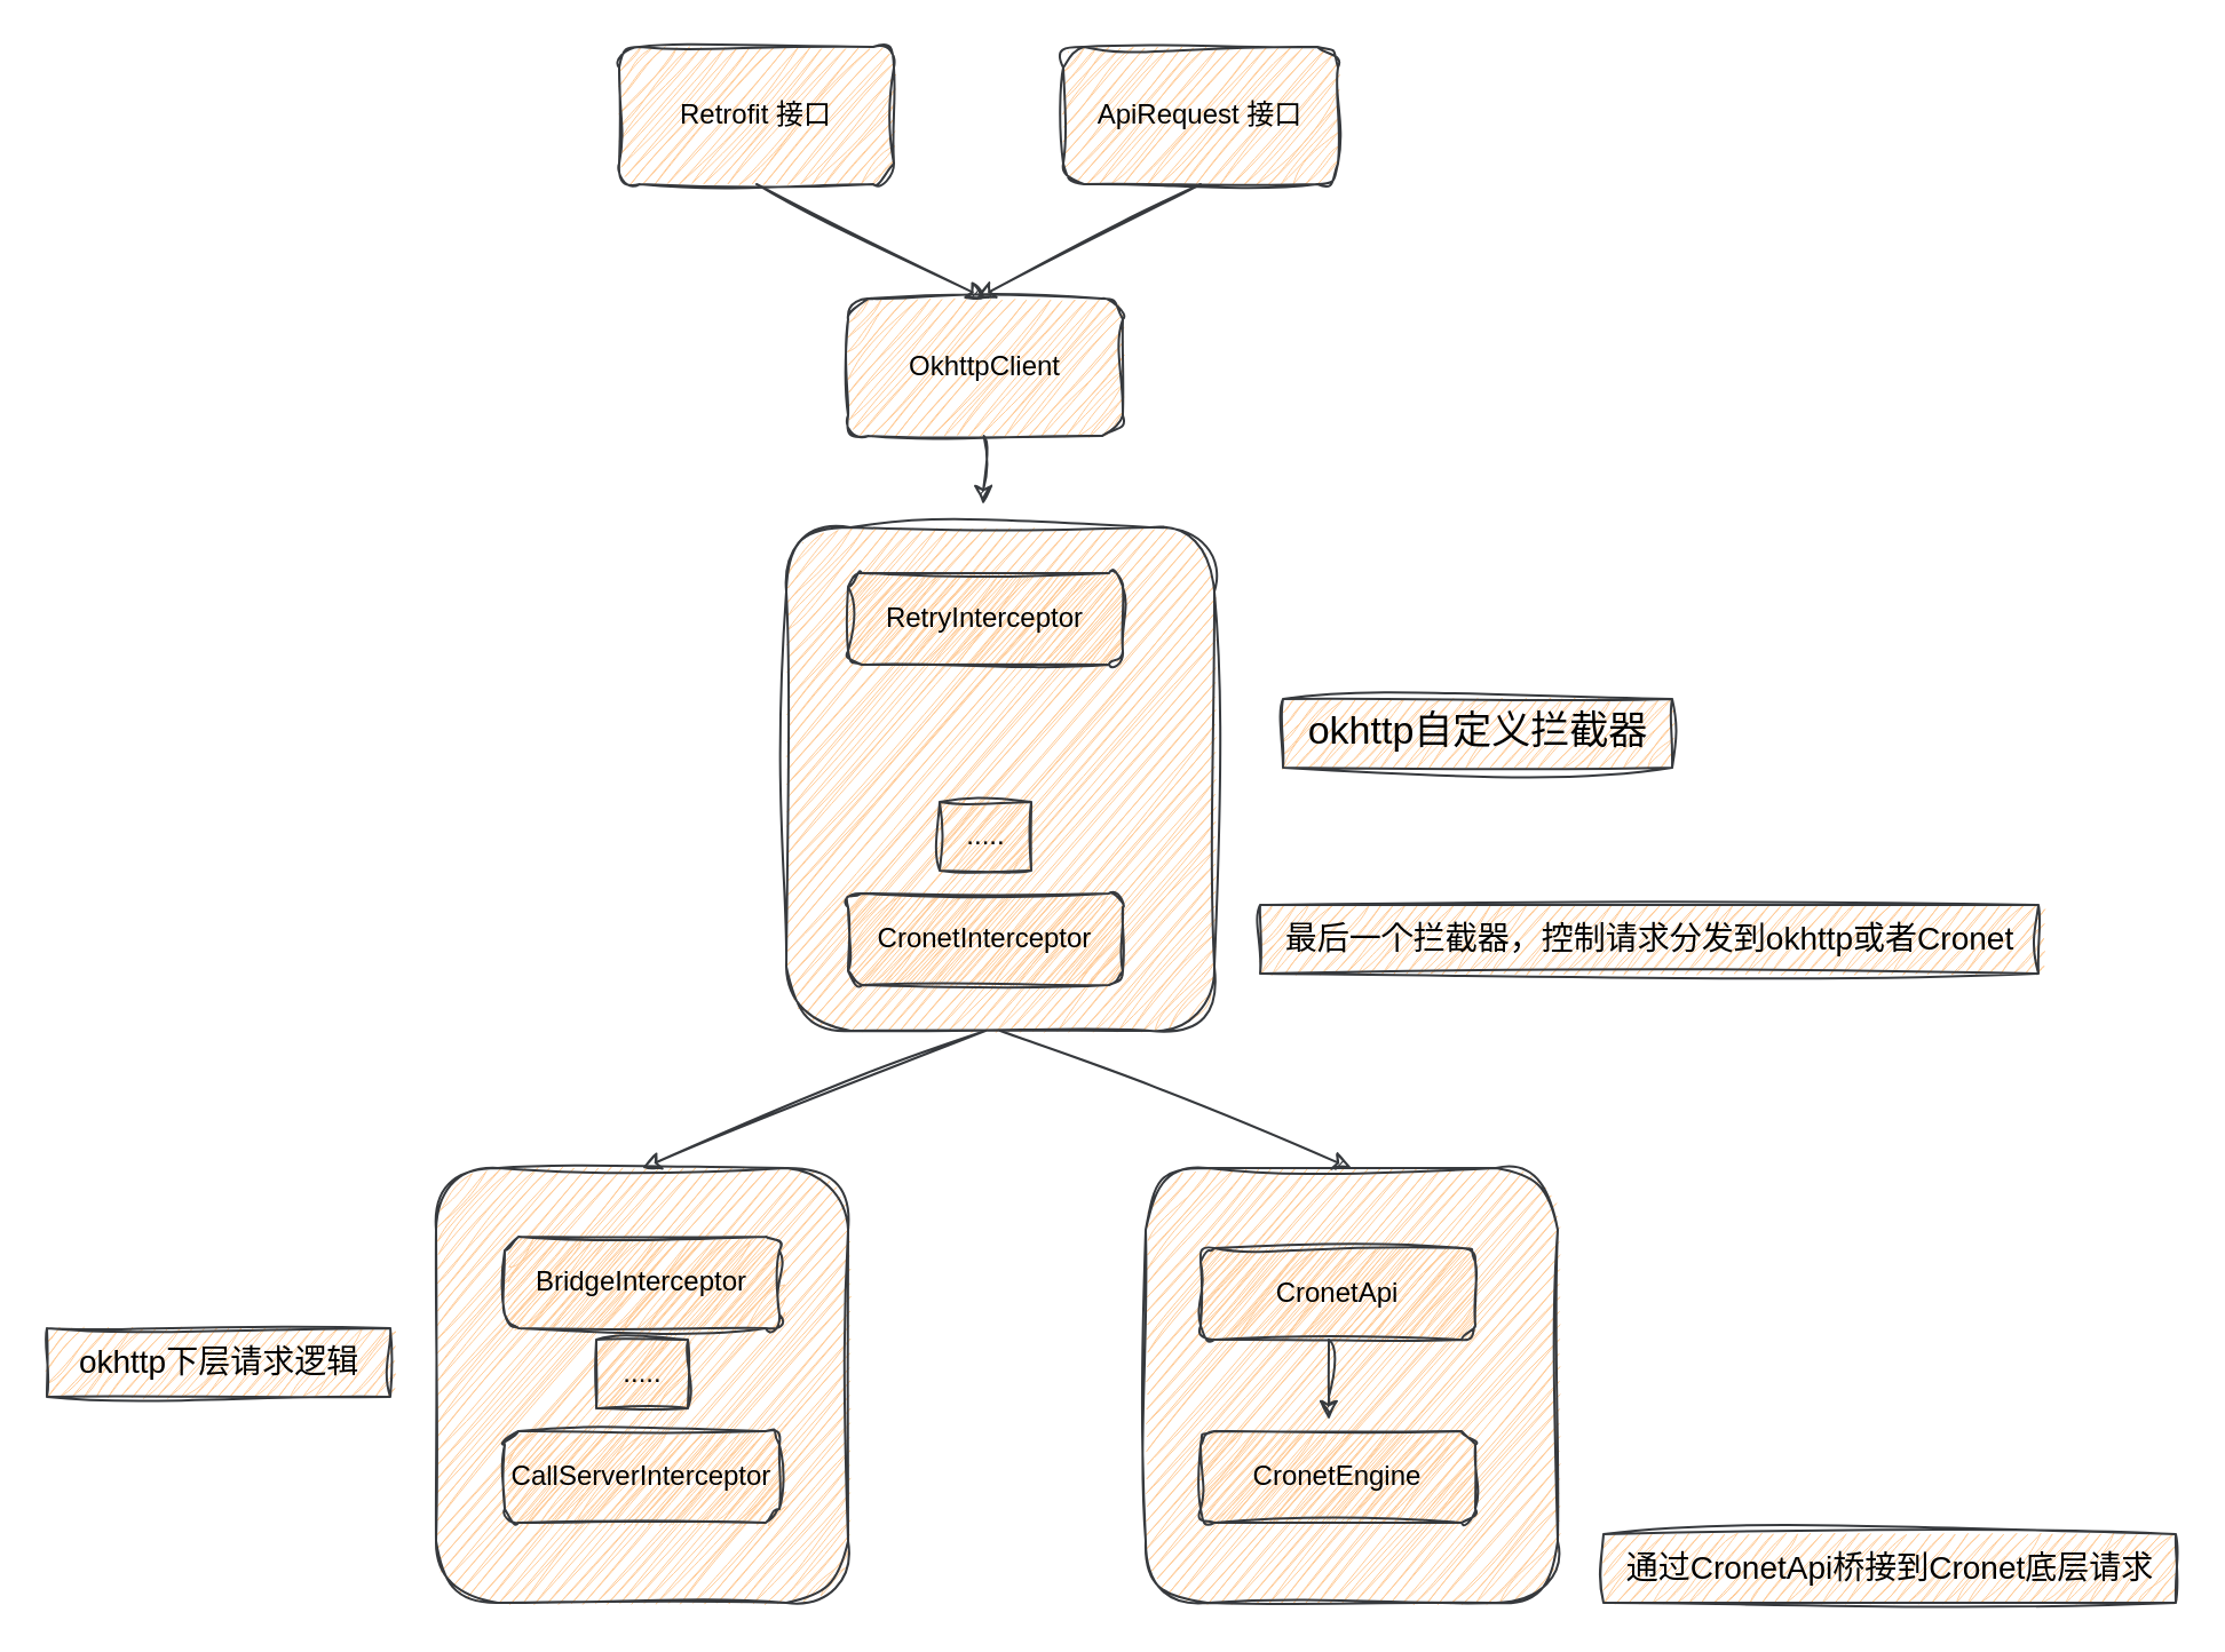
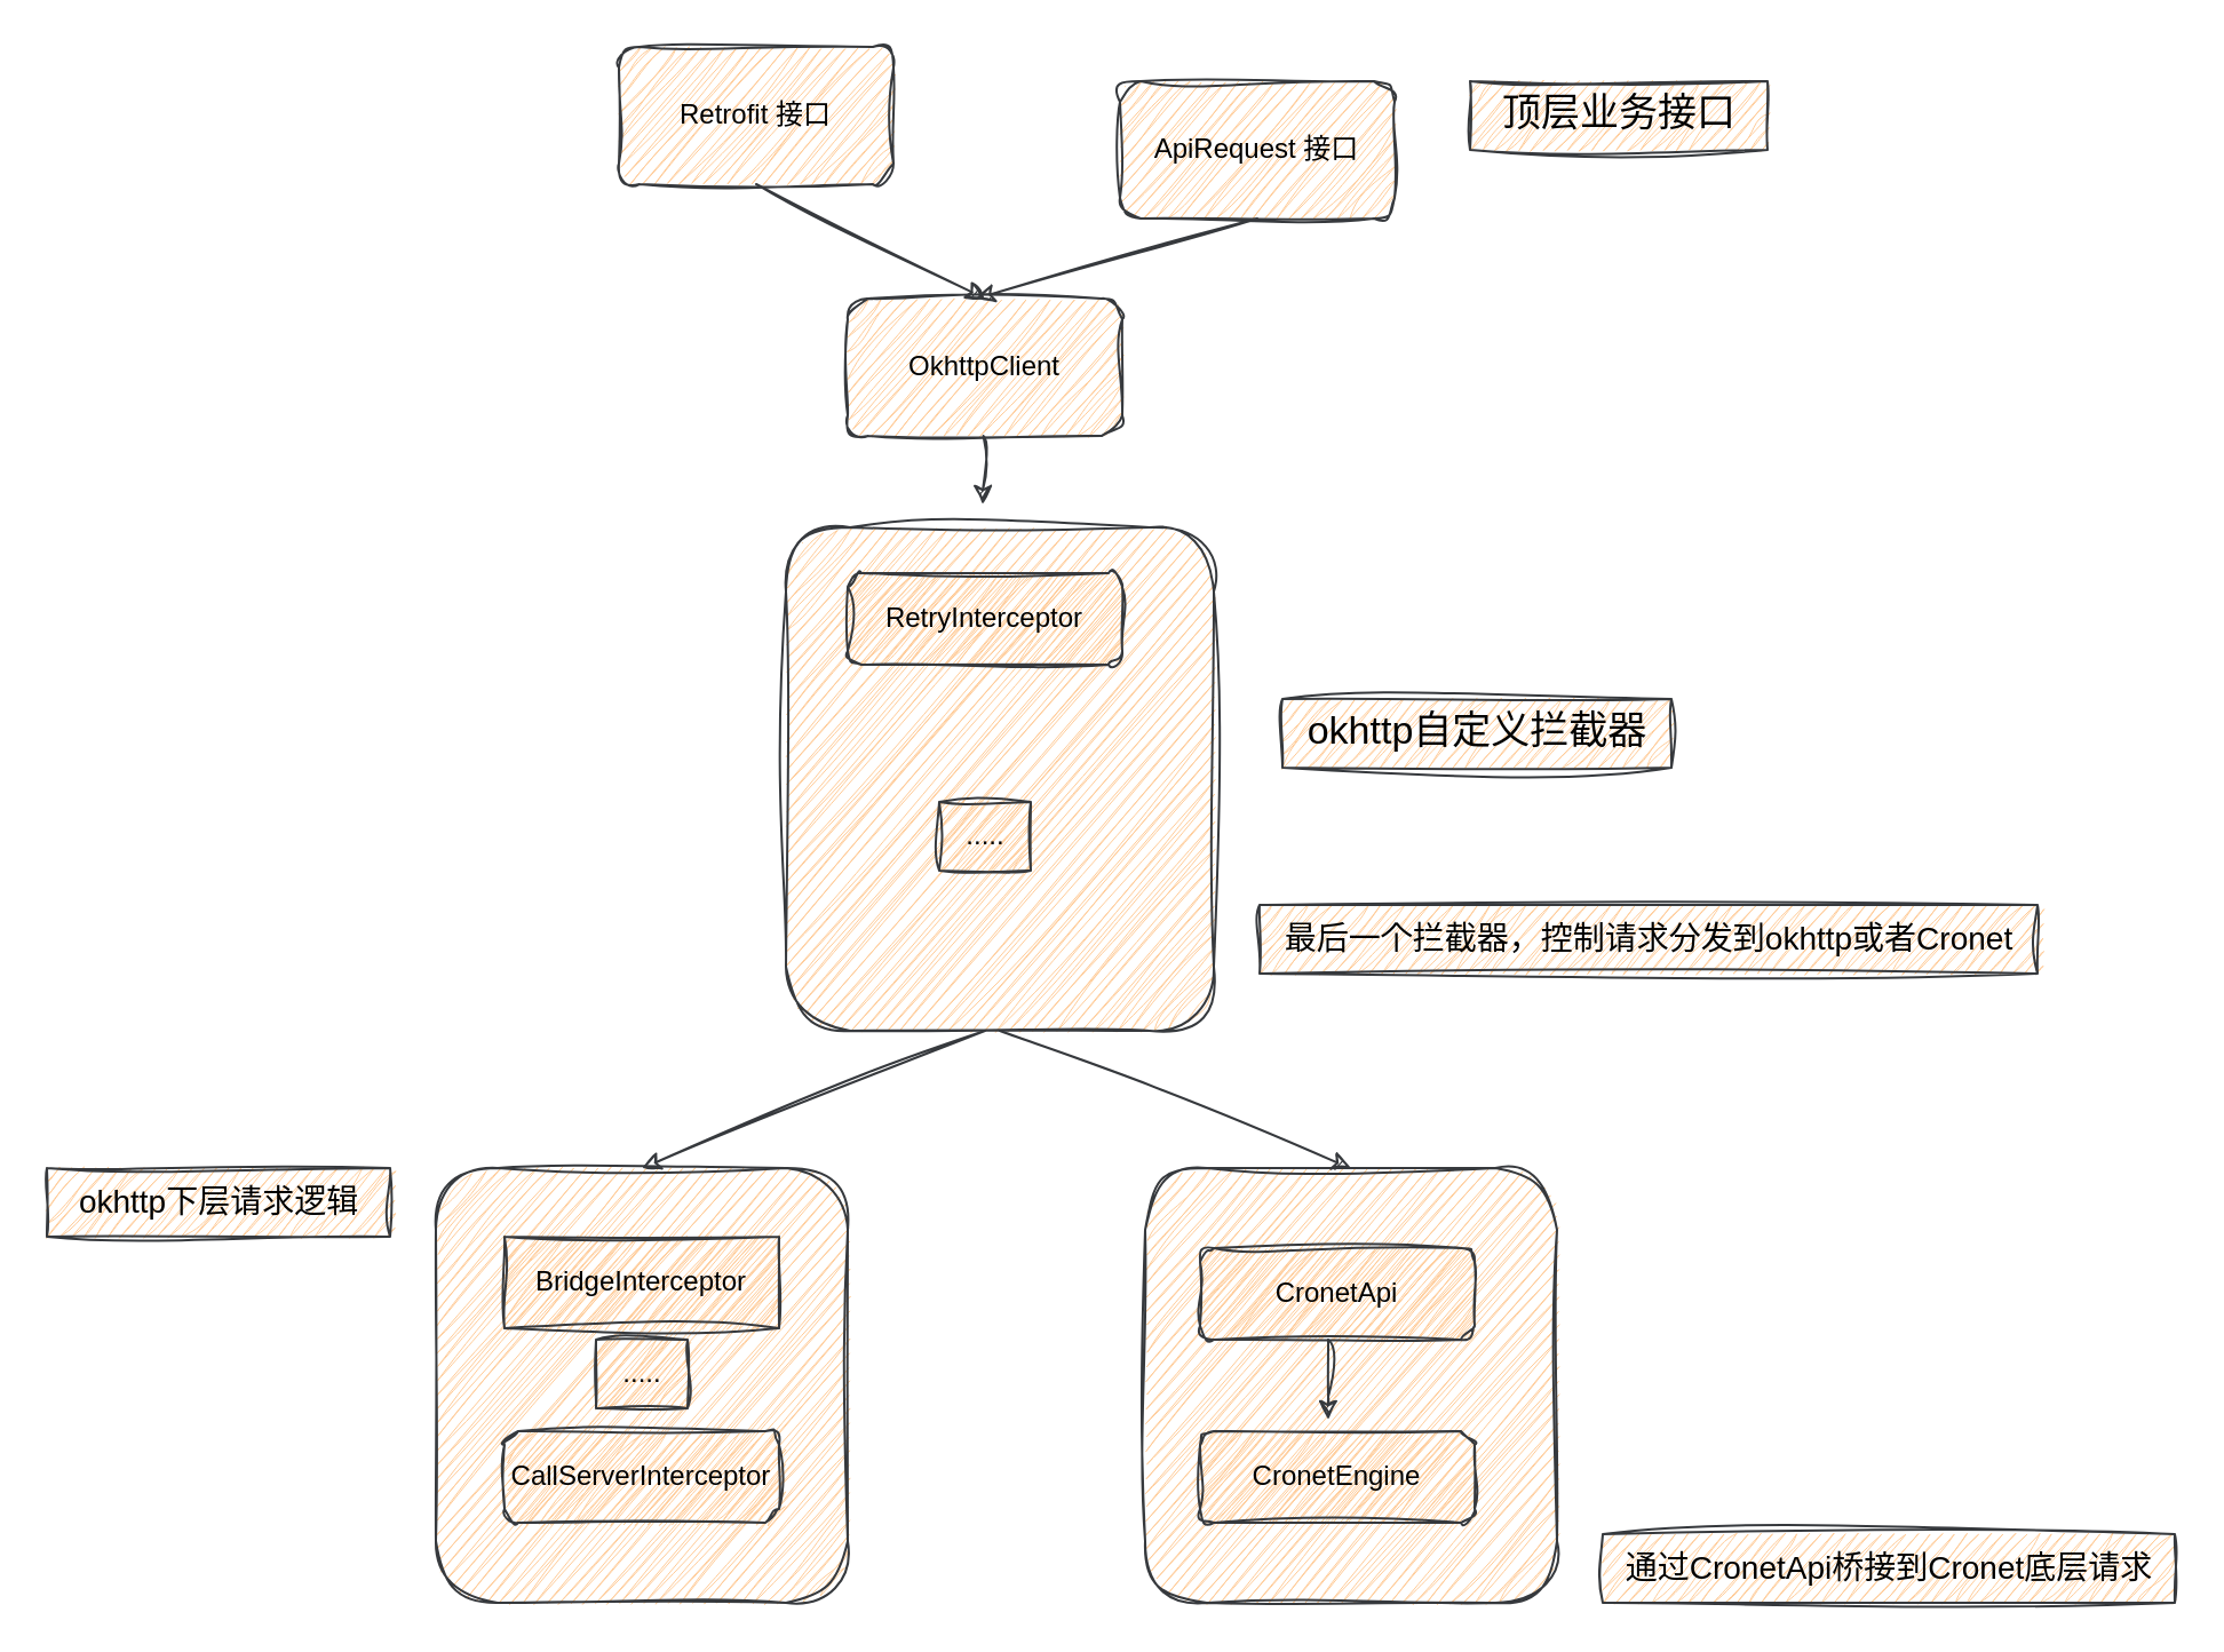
- <mxCell id="6" value="ApiRequest 接口" style="rounded=1;whiteSpace=wrap;html=1;sketch=1;curveFitting=1;jiggle=2;fillColor=#ffcc99;strokeColor=#36393d;" vertex="1" parent="1"><mxGeometry x="464" y="20" width="120" height="60" as="geometry" /></mxCell>
+ <mxCell id="6" value="ApiRequest 接口" style="rounded=1;whiteSpace=wrap;html=1;sketch=1;curveFitting=1;jiggle=2;fillColor=#ffcc99;strokeColor=#36393d;" vertex="1" parent="1"><mxGeometry x="489" y="35" width="120" height="60" as="geometry" /></mxCell>
+ <mxCell id="21" value="顶层业务接口" style="text;html=1;align=center;verticalAlign=middle;resizable=0;points=[];autosize=1;fontSize=17;sketch=1;curveFitting=1;jiggle=2;fillColor=#ffcc99;strokeColor=#36393d;" vertex="1" parent="1"><mxGeometry x="642" y="35" width="130" height="30" as="geometry" /></mxCell>
- <mxCell id="16" value="CronetInterceptor" style="rounded=1;whiteSpace=wrap;html=1;sketch=1;curveFitting=1;jiggle=2;fillColor=#ffcc99;strokeColor=#36393d;" vertex="1" parent="1"><mxGeometry x="370" y="390" width="120" height="40" as="geometry" /></mxCell>
- <mxCell id="12" value="BridgeInterceptor" style="rounded=1;whiteSpace=wrap;html=1;sketch=1;curveFitting=1;jiggle=2;fillColor=#ffcc99;strokeColor=#36393d;" vertex="1" parent="1"><mxGeometry x="220" y="540" width="120" height="40" as="geometry" /></mxCell>
+ <mxCell id="12" value="BridgeInterceptor" style="whiteSpace=wrap;html=1;sketch=1;curveFitting=1;jiggle=2;fillColor=#ffcc99;strokeColor=#36393d;rounded=0;" vertex="1" parent="1"><mxGeometry x="220" y="540" width="120" height="40" as="geometry" /></mxCell>
- <mxCell id="19" value="okhttp下层请求逻辑" style="text;html=1;align=center;verticalAlign=middle;resizable=0;points=[];autosize=1;fontSize=14;sketch=1;curveFitting=1;jiggle=2;fillColor=#ffcc99;strokeColor=#36393d;" vertex="1" parent="1"><mxGeometry x="20" y="580" width="150" height="30" as="geometry" /></mxCell>
+ <mxCell id="19" value="okhttp下层请求逻辑" style="text;html=1;align=center;verticalAlign=middle;resizable=0;points=[];autosize=1;fontSize=14;sketch=1;curveFitting=1;jiggle=2;fillColor=#ffcc99;strokeColor=#36393d;" vertex="1" parent="1"><mxGeometry x="20" y="510" width="150" height="30" as="geometry" /></mxCell>
